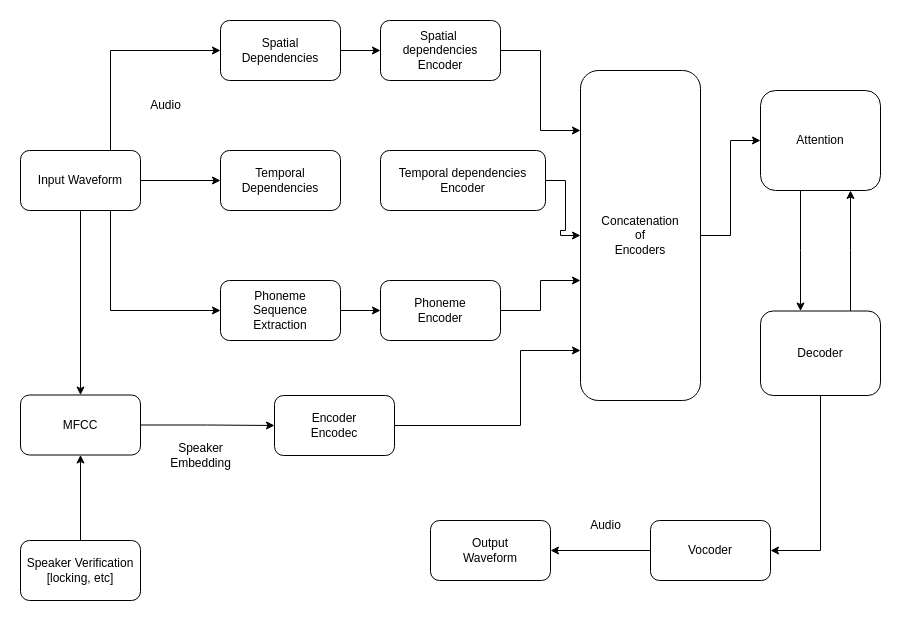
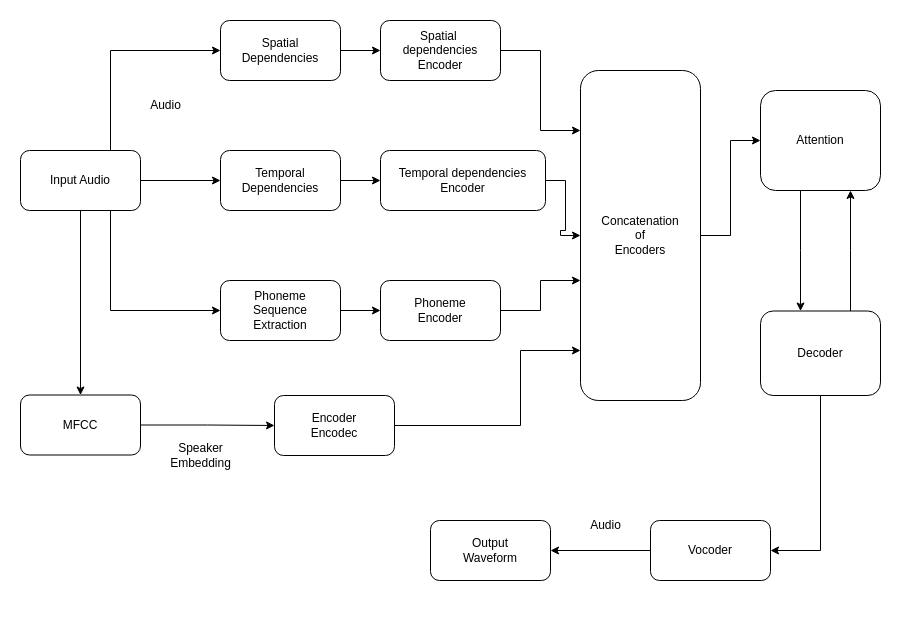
- <mxCell id="6" value="Input Waveform&lt;br&gt;" style="rounded=1;whiteSpace=wrap;html=1;" vertex="1" parent="1"><mxGeometry x="20" y="150" width="120" height="60" as="geometry" /></mxCell>
+ <mxCell id="6" value="Input Audio&lt;br&gt;" style="rounded=1;whiteSpace=wrap;html=1;" vertex="1" parent="1"><mxGeometry x="20" y="150" width="120" height="60" as="geometry" /></mxCell>
+ <mxCell id="9" style="edgeStyle=orthogonalEdgeStyle;rounded=0;orthogonalLoop=1;jettySize=auto;html=1;" edge="1" parent="1" source="10" target="24"><mxGeometry relative="1" as="geometry" /></mxCell>
- <mxCell id="16" style="edgeStyle=orthogonalEdgeStyle;rounded=0;orthogonalLoop=1;jettySize=auto;html=1;entryX=0.5;entryY=1;entryDx=0;entryDy=0;" edge="1" parent="1" source="17" target="15"><mxGeometry relative="1" as="geometry" /></mxCell>
- <mxCell id="17" value="Speaker Verification&lt;br&gt;[locking, etc]" style="rounded=1;whiteSpace=wrap;html=1;" vertex="1" parent="1"><mxGeometry x="20" y="540" width="120" height="60" as="geometry" /></mxCell>
